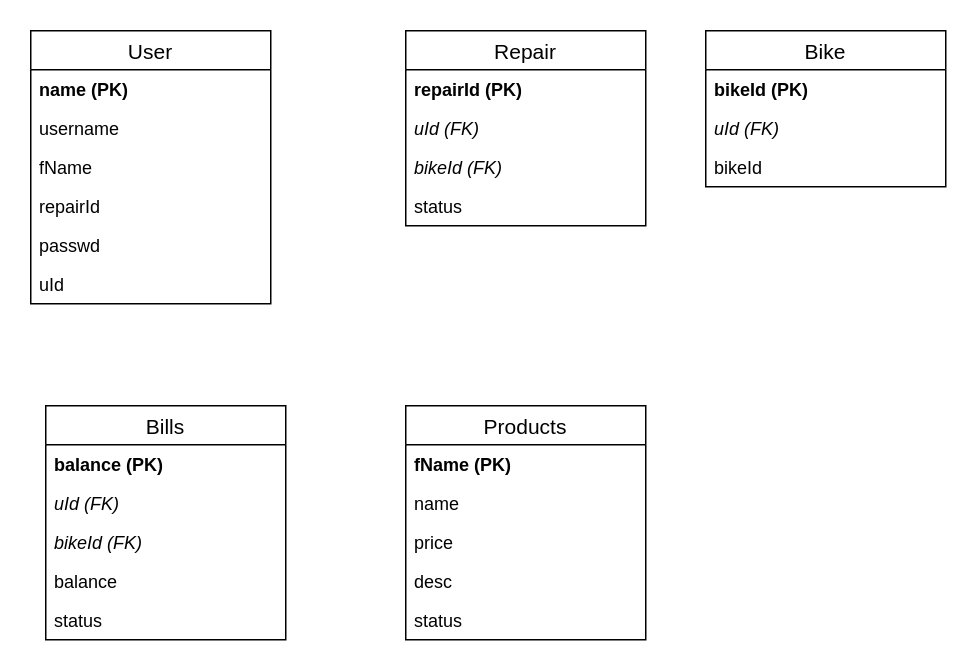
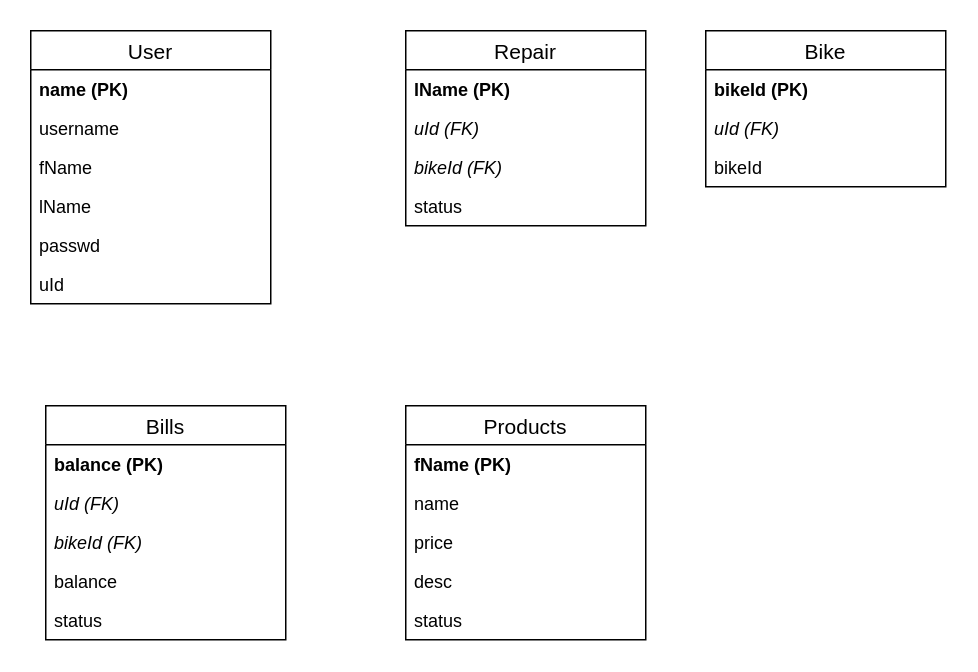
- <mxCell id="10" value="repairId (PK)" style="text;strokeColor=none;fillColor=none;spacingLeft=4;spacingRight=4;overflow=hidden;rotatable=0;points=[[0,0.5],[1,0.5]];portConstraint=eastwest;fontSize=12;fontStyle=1" vertex="1" parent="9"><mxGeometry y="26" width="160" height="26" as="geometry" /></mxCell>
+ <mxCell id="10" value="lName (PK)" style="text;strokeColor=none;fillColor=none;spacingLeft=4;spacingRight=4;overflow=hidden;rotatable=0;points=[[0,0.5],[1,0.5]];portConstraint=eastwest;fontSize=12;fontStyle=1" vertex="1" parent="9"><mxGeometry y="26" width="160" height="26" as="geometry" /></mxCell>
- <mxCell id="6" value="repairId" style="text;strokeColor=none;fillColor=none;spacingLeft=4;spacingRight=4;overflow=hidden;rotatable=0;points=[[0,0.5],[1,0.5]];portConstraint=eastwest;fontSize=12;" vertex="1" parent="2"><mxGeometry y="104" width="160" height="26" as="geometry" /></mxCell>
+ <mxCell id="6" value="lName" style="text;strokeColor=none;fillColor=none;spacingLeft=4;spacingRight=4;overflow=hidden;rotatable=0;points=[[0,0.5],[1,0.5]];portConstraint=eastwest;fontSize=12;" vertex="1" parent="2"><mxGeometry y="104" width="160" height="26" as="geometry" /></mxCell>
